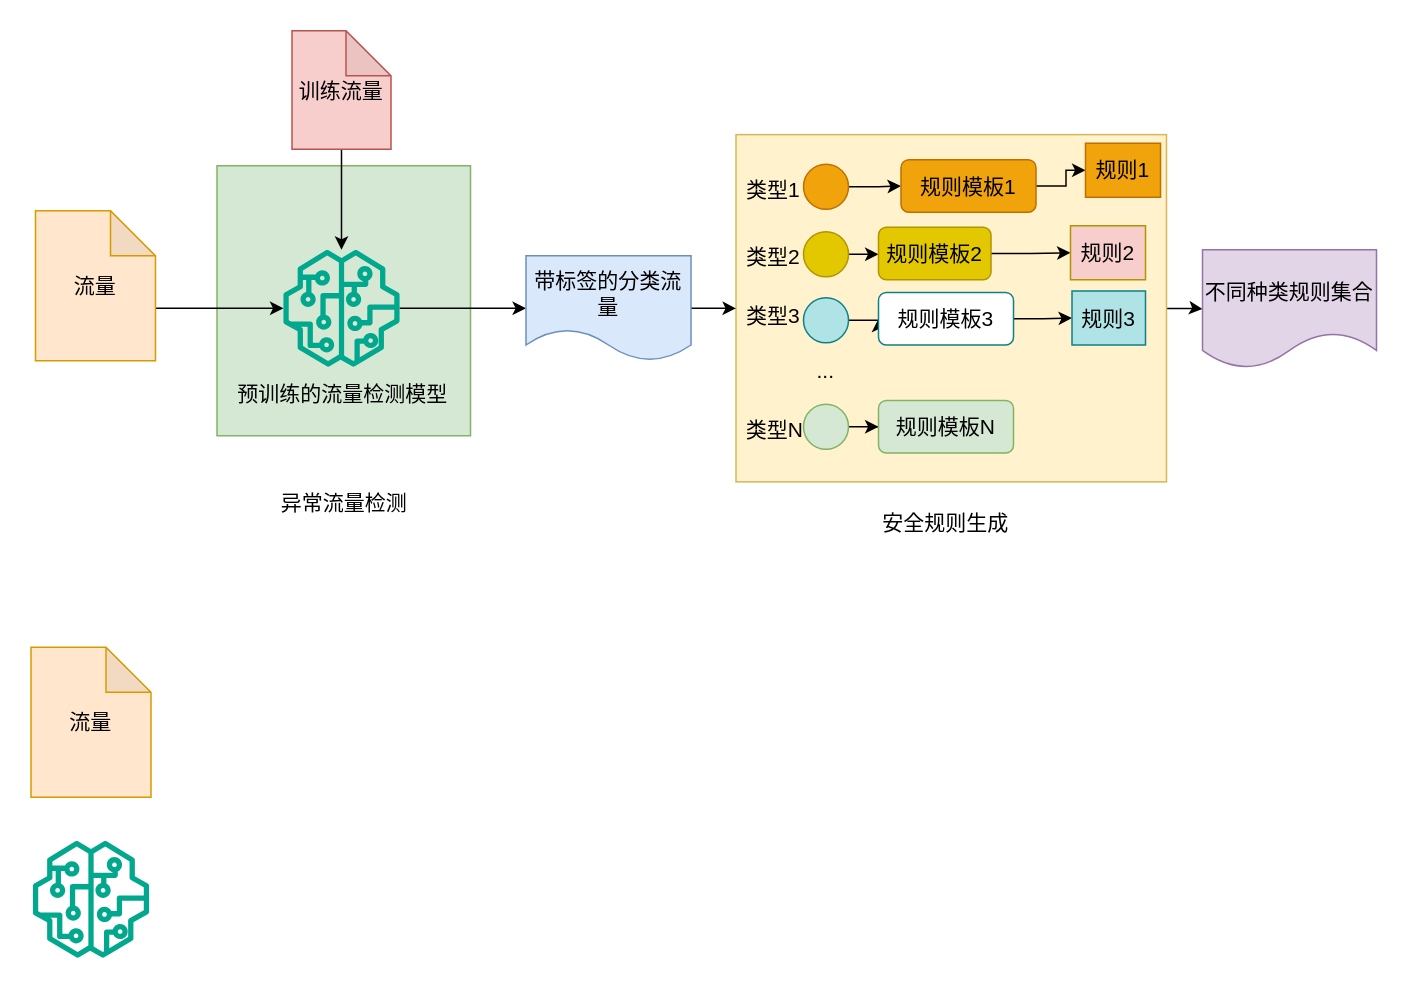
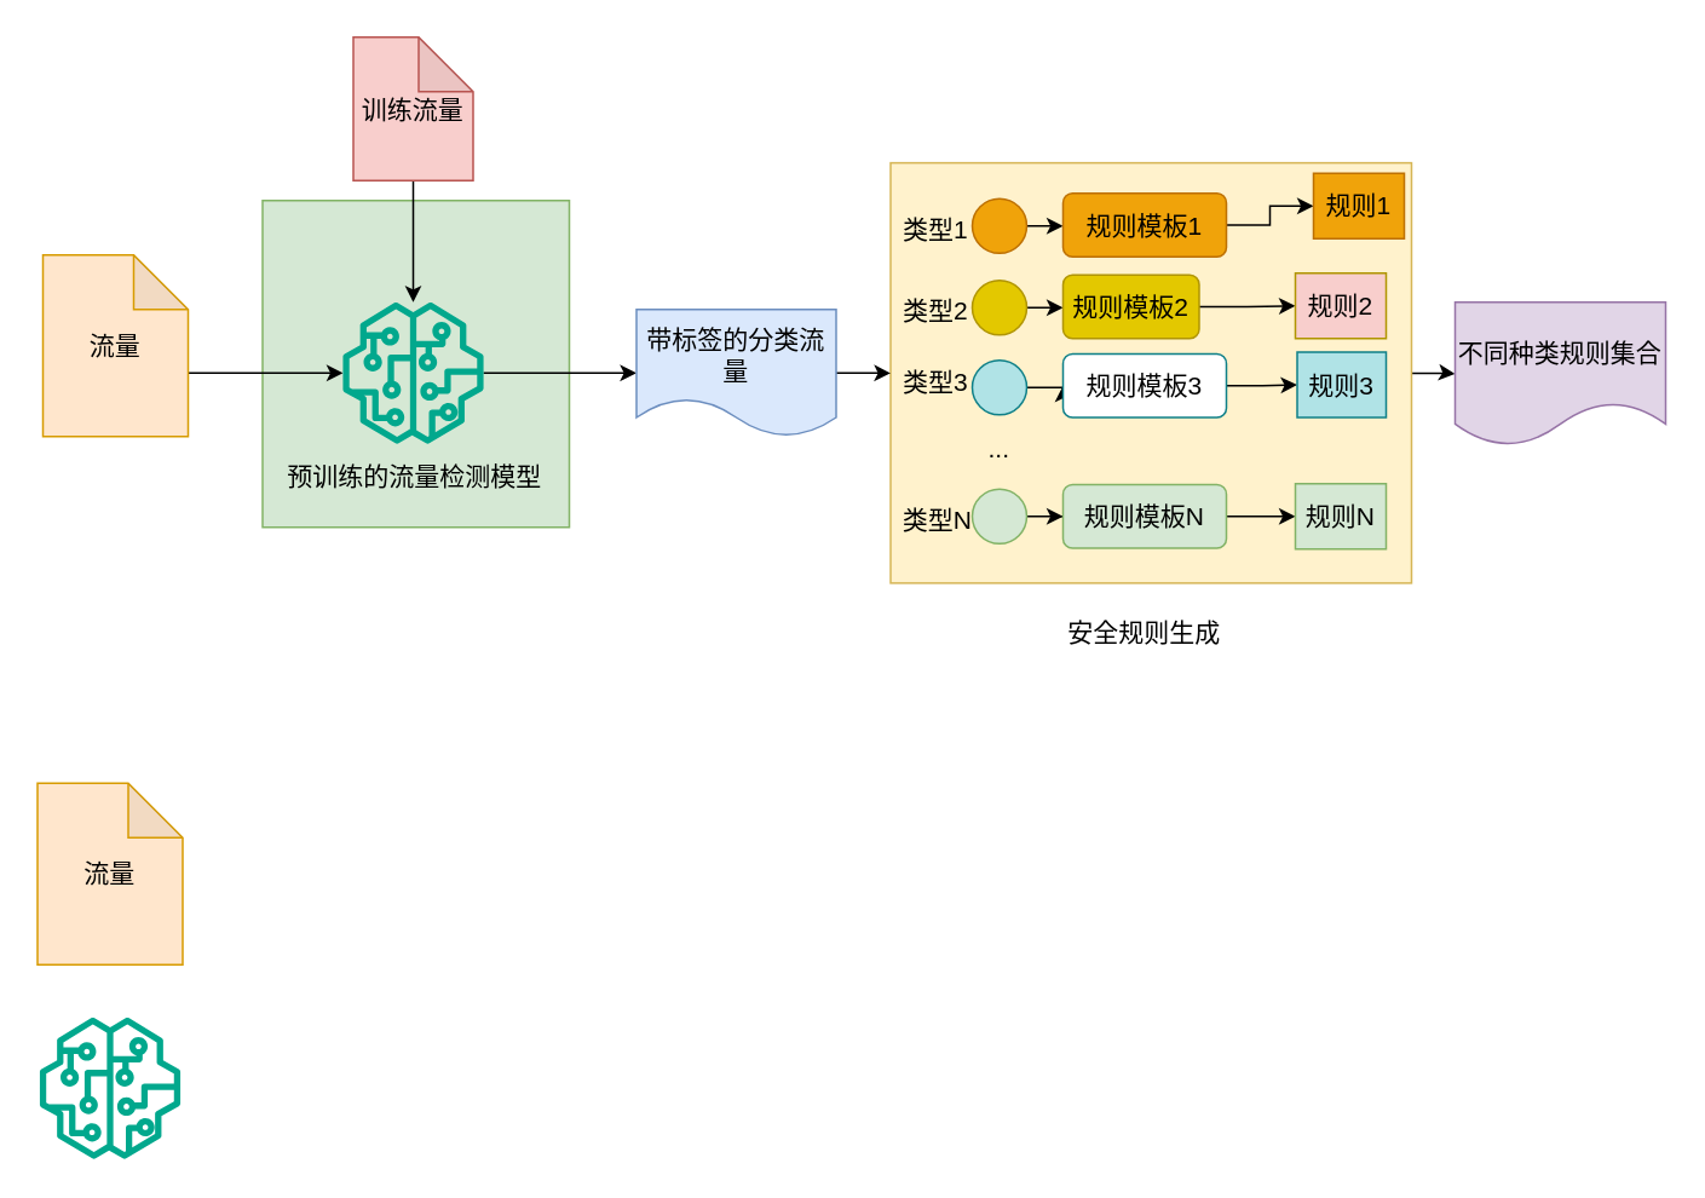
- <mxCell id="30" value="规则模板1" style="rounded=1;whiteSpace=wrap;html=1;fontSize=14;fillColor=#f0a30a;fontColor=#000000;strokeColor=#BD7000;" vertex="1" parent="1"><mxGeometry x="600" y="106" width="90" height="35" as="geometry" /></mxCell>
+ <mxCell id="30" value="规则模板1" style="rounded=1;whiteSpace=wrap;html=1;fontSize=14;fillColor=#f0a30a;fontColor=#000000;strokeColor=#BD7000;" vertex="1" parent="1"><mxGeometry x="585" y="106" width="90" height="35" as="geometry" /></mxCell>
+ <mxCell id="35" style="edgeStyle=orthogonalEdgeStyle;rounded=0;orthogonalLoop=1;jettySize=auto;html=1;entryX=0;entryY=0.5;entryDx=0;entryDy=0;fontSize=14;" edge="1" parent="1" source="36" target="40"><mxGeometry relative="1" as="geometry" /></mxCell>
+ <mxCell id="40" value="规则N" style="rounded=0;whiteSpace=wrap;html=1;fontSize=14;fillColor=#d5e8d4;strokeColor=#82b366;" vertex="1" parent="1"><mxGeometry x="713" y="266" width="50" height="36" as="geometry" /></mxCell>
- <mxCell id="24" value="异常流量检测" style="text;html=1;align=center;verticalAlign=middle;whiteSpace=wrap;rounded=0;fontSize=14;" vertex="1" parent="1"><mxGeometry x="163.5" y="320" width="130" height="30" as="geometry" /></mxCell>
